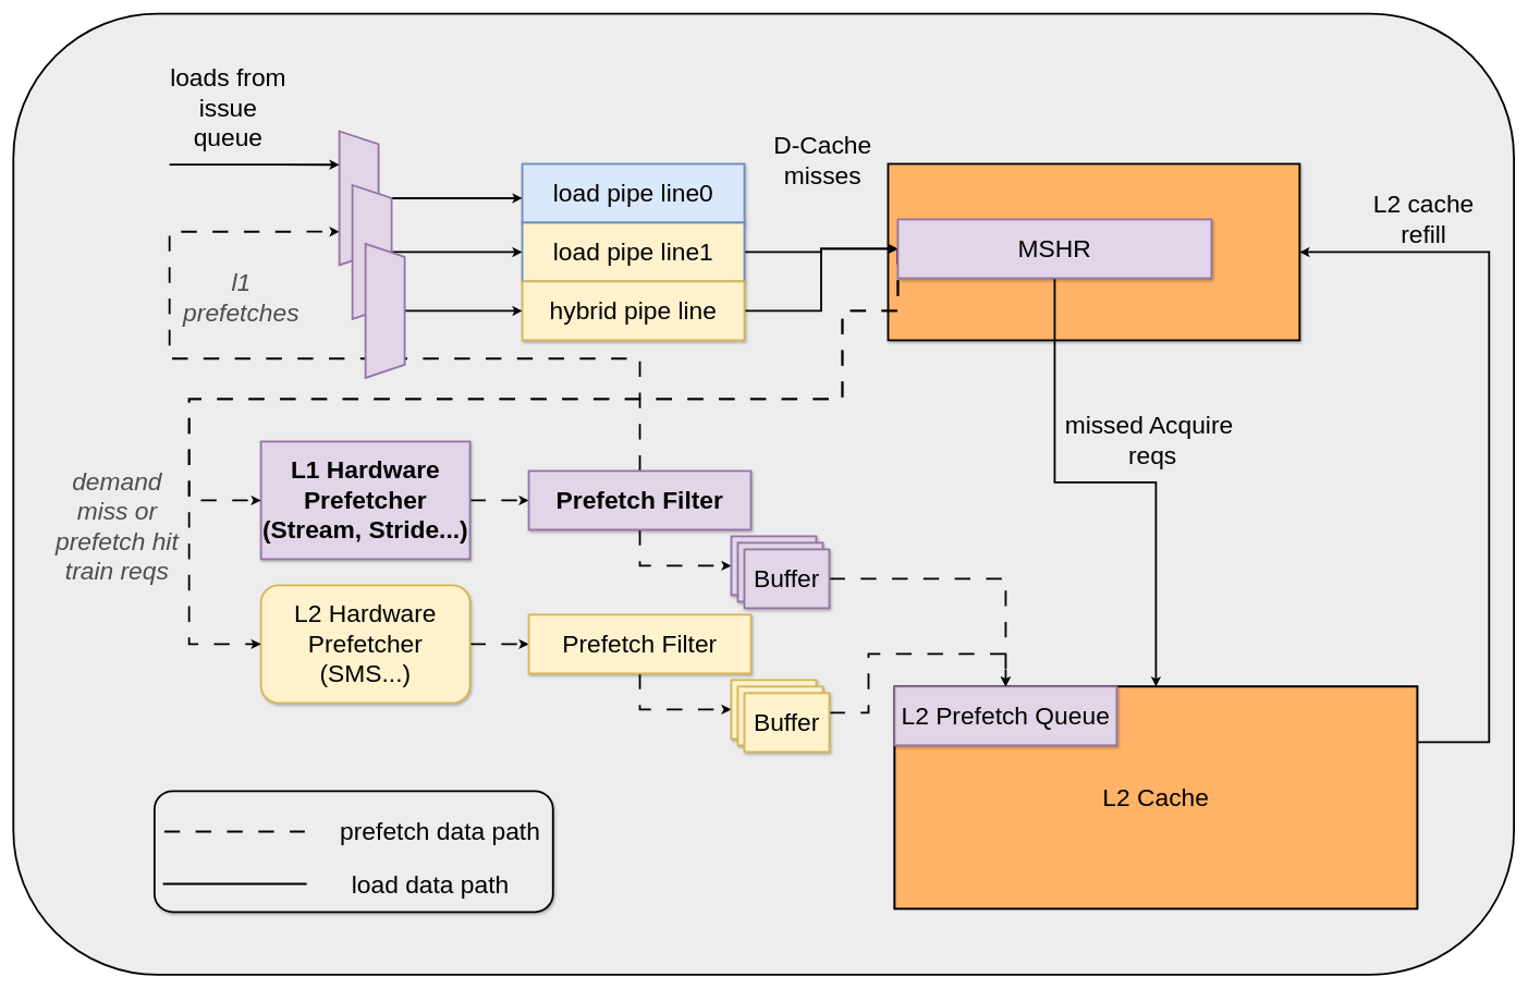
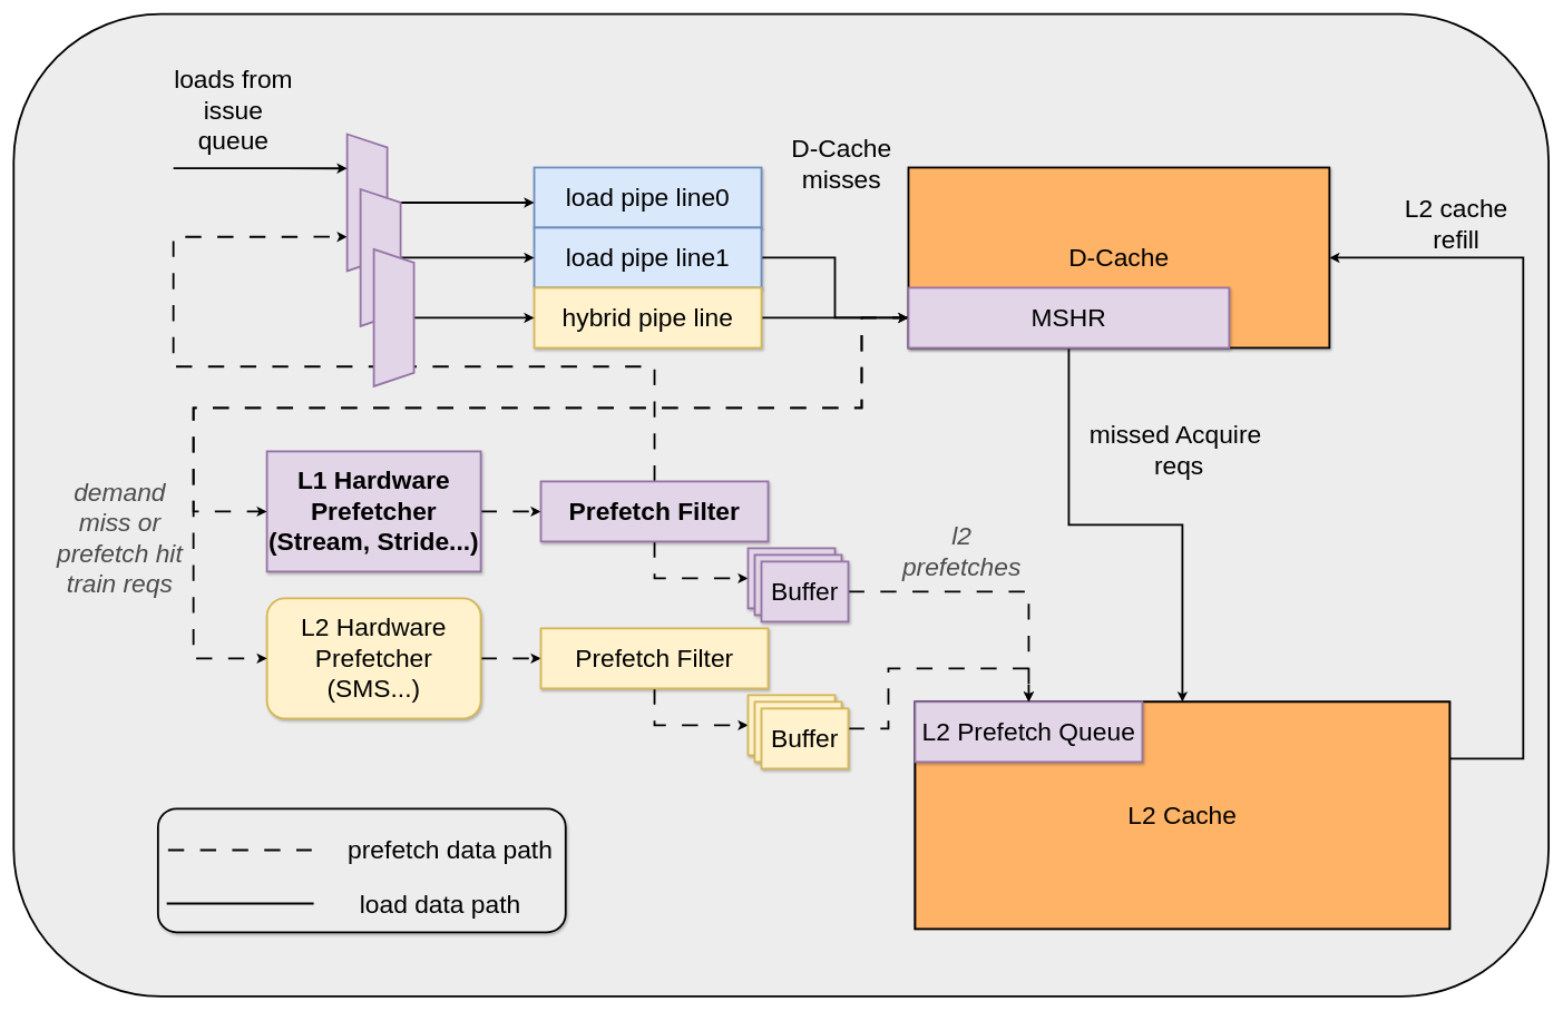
- <mxCell id="24" value="&lt;font style=&quot;font-size: 38px;&quot;&gt;MSHR&lt;br&gt;&lt;/font&gt;" style="rounded=0;whiteSpace=wrap;html=1;strokeWidth=3;fillColor=#e1d5e7;strokeColor=#9673a6;shadow=1;" parent="1" vertex="1"><mxGeometry x="1374" y="335" width="480" height="90" as="geometry" /></mxCell>
+ <mxCell id="24" value="&lt;font style=&quot;font-size: 38px;&quot;&gt;MSHR&lt;br&gt;&lt;/font&gt;" style="rounded=0;whiteSpace=wrap;html=1;strokeWidth=3;fillColor=#e1d5e7;strokeColor=#9673a6;shadow=1;" parent="1" vertex="1"><mxGeometry x="1359" y="430" width="480" height="90" as="geometry" /></mxCell>
- <mxCell id="15" value="&lt;font style=&quot;font-size: 38px;&quot;&gt;load pipe line1&lt;br&gt;&lt;/font&gt;" style="rounded=0;whiteSpace=wrap;html=1;strokeWidth=3;fillColor=#fff2cc;strokeColor=#6c8ebf;shadow=1;" parent="1" vertex="1"><mxGeometry x="799" y="340" width="340" height="90" as="geometry" /></mxCell>
+ <mxCell id="15" value="&lt;font style=&quot;font-size: 38px;&quot;&gt;load pipe line1&lt;br&gt;&lt;/font&gt;" style="rounded=0;whiteSpace=wrap;html=1;strokeWidth=3;fillColor=#dae8fc;strokeColor=#6c8ebf;shadow=1;" parent="1" vertex="1"><mxGeometry x="799" y="340" width="340" height="90" as="geometry" /></mxCell>
- <mxCell id="45" value="&lt;font&gt;&lt;i&gt;&lt;font style=&quot;font-size: 38px;&quot; color=&quot;#4d4d4d&quot;&gt;l1 prefetches&lt;/font&gt;&lt;/i&gt;&lt;br&gt;&lt;/font&gt;" style="text;html=1;strokeColor=none;fillColor=none;align=center;verticalAlign=middle;whiteSpace=wrap;rounded=0;strokeWidth=3;" vertex="1" parent="1"><mxGeometry x="269" y="370" width="200" height="170" as="geometry" /></mxCell>
+ <mxCell id="46" value="&lt;font&gt;&lt;i&gt;&lt;font style=&quot;font-size: 38px;&quot; color=&quot;#4d4d4d&quot;&gt;l2 prefetches&lt;/font&gt;&lt;/i&gt;&lt;br&gt;&lt;/font&gt;" style="text;html=1;strokeColor=none;fillColor=none;align=center;verticalAlign=middle;whiteSpace=wrap;rounded=0;strokeWidth=3;" vertex="1" parent="1"><mxGeometry x="1339" y="740" width="200" height="170" as="geometry" /></mxCell>
